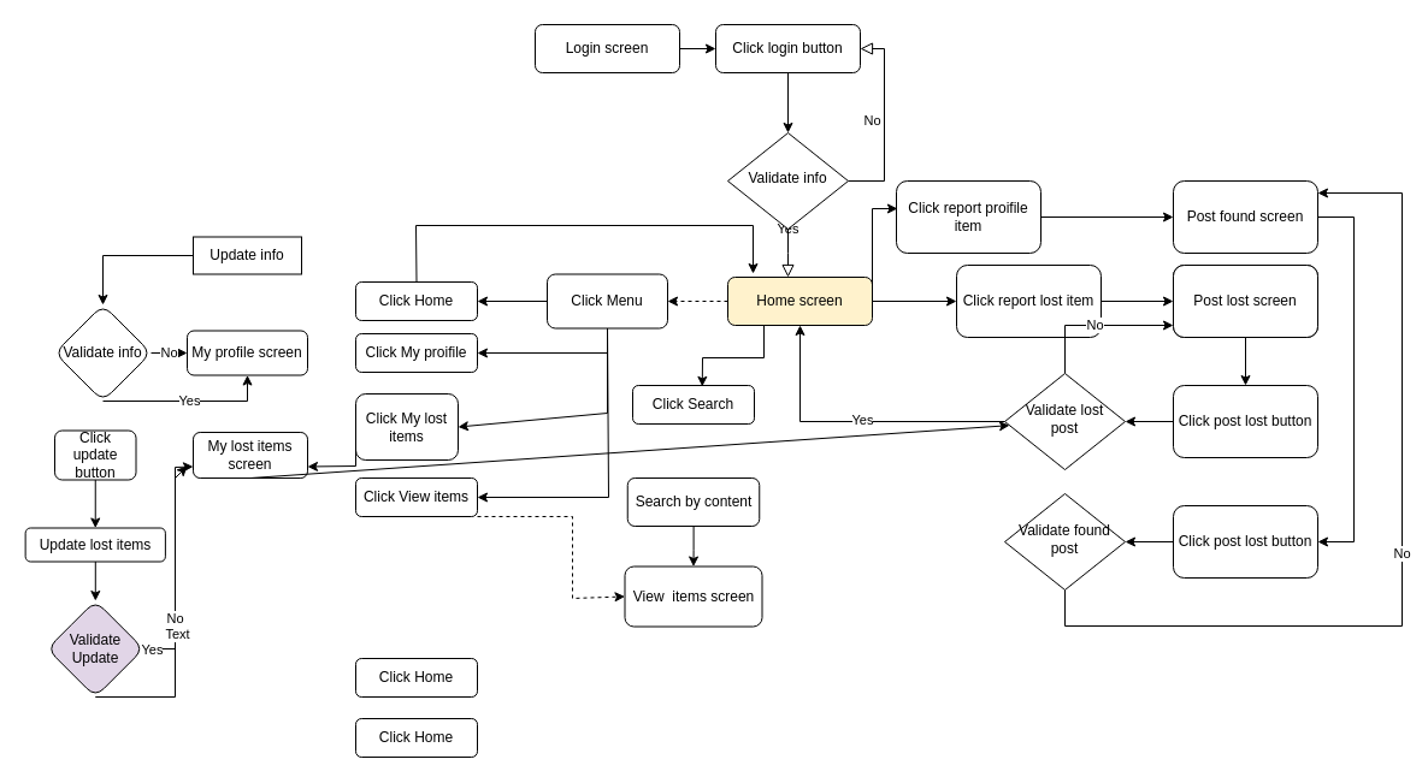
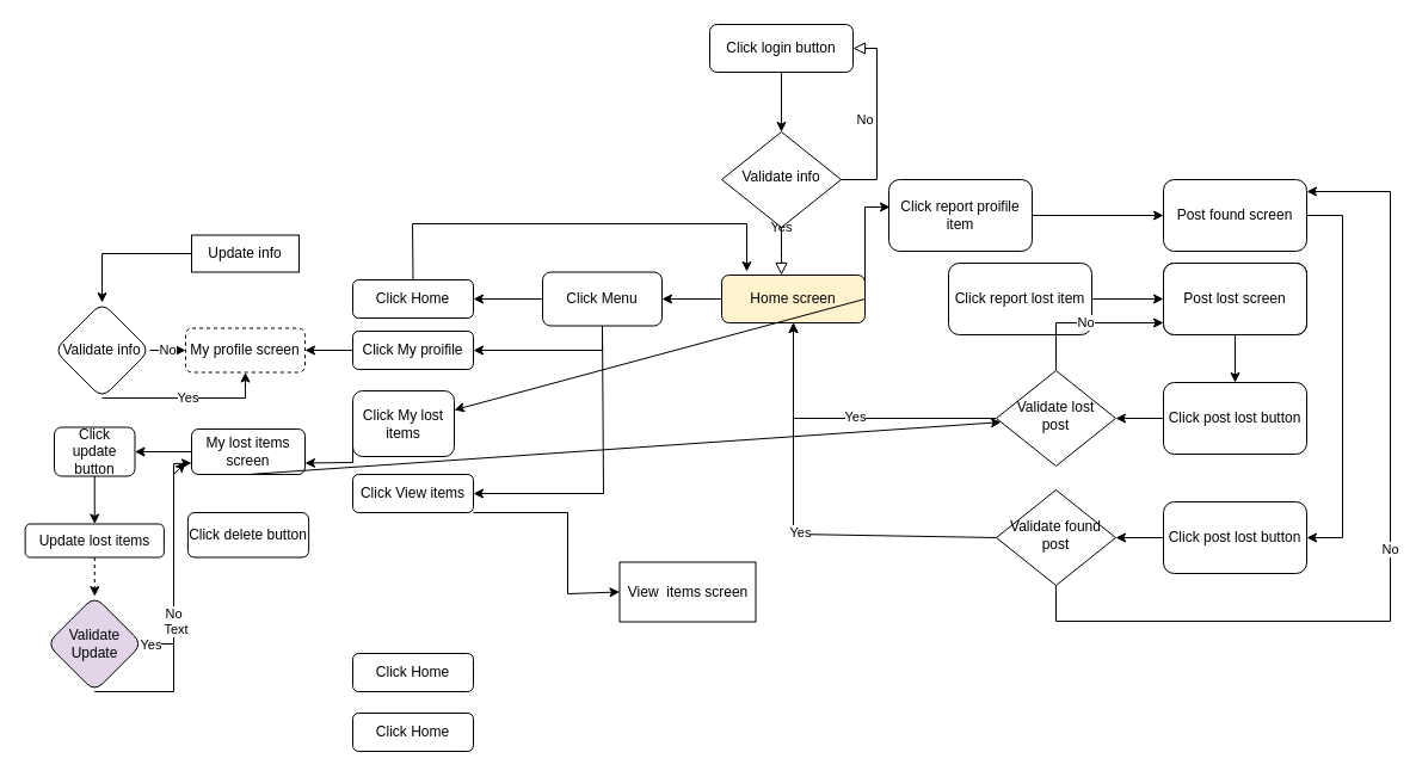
- <mxCell id="11" value="Login screen" style="rounded=1;whiteSpace=wrap;html=1;fontSize=12;glass=0;strokeWidth=1;shadow=0;" vertex="1" parent="1"><mxGeometry x="444" y="20" width="120" height="40" as="geometry" /></mxCell>
- <mxCell id="12" value="" style="endArrow=classic;html=1;rounded=0;exitX=1;exitY=0.5;exitDx=0;exitDy=0;" edge="1" parent="1" source="11" target="2"><mxGeometry width="50" height="50" relative="1" as="geometry"><mxPoint x="824" y="250" as="sourcePoint" /><mxPoint x="874" y="200" as="targetPoint" /></mxGeometry></mxCell>
- <mxCell id="6" value="" style="edgeStyle=orthogonalEdgeStyle;rounded=0;orthogonalLoop=1;jettySize=auto;html=1;dashed=1;" edge="1" parent="1" source="7" target="23"><mxGeometry relative="1" as="geometry" /></mxCell>
+ <mxCell id="6" value="" style="edgeStyle=orthogonalEdgeStyle;rounded=0;orthogonalLoop=1;jettySize=auto;html=1;" edge="1" parent="1" source="7" target="23"><mxGeometry relative="1" as="geometry" /></mxCell>
- <mxCell id="9" value="" style="endArrow=classic;html=1;rounded=0;exitX=1;exitY=0.5;exitDx=0;exitDy=0;" edge="1" parent="1" source="7" target="8"><mxGeometry width="50" height="50" relative="1" as="geometry"><mxPoint x="824" y="370" as="sourcePoint" /><mxPoint x="874" y="320" as="targetPoint" /></mxGeometry></mxCell>
+ <mxCell id="9" value="" style="endArrow=classic;html=1;rounded=0;exitX=1;exitY=0.5;exitDx=0;exitDy=0;" edge="1" parent="1" source="7" target="44"><mxGeometry width="50" height="50" relative="1" as="geometry"><mxPoint x="824" y="370" as="sourcePoint" /><mxPoint x="874" y="320" as="targetPoint" /></mxGeometry></mxCell>
- <mxCell id="36" value="My profile screen" style="rounded=1;whiteSpace=wrap;html=1;" vertex="1" parent="1"><mxGeometry x="155" y="274.5" width="100" height="37" as="geometry" /></mxCell>
+ <mxCell id="36" value="My profile screen" style="rounded=1;whiteSpace=wrap;html=1;dashed=1;" vertex="1" parent="1"><mxGeometry x="155" y="274.5" width="100" height="37" as="geometry" /></mxCell>
+ <mxCell id="37" value="" style="edgeStyle=orthogonalEdgeStyle;rounded=0;orthogonalLoop=1;jettySize=auto;html=1;" edge="1" parent="1" source="38" target="36"><mxGeometry relative="1" as="geometry" /></mxCell>
- <mxCell id="59" value="" style="endArrow=classic;html=1;rounded=0;entryX=0.572;entryY=0.026;entryDx=0;entryDy=0;entryPerimeter=0;exitX=0.25;exitY=1;exitDx=0;exitDy=0;" edge="1" parent="1" source="7" target="40"><mxGeometry width="50" height="50" relative="1" as="geometry"><mxPoint x="575" y="337" as="sourcePoint" /><mxPoint x="625" y="287" as="targetPoint" /><Array as="points"><mxPoint x="634" y="297" /><mxPoint x="583" y="297" /></Array></mxGeometry></mxCell>
- <mxCell id="40" value="Click Search" style="whiteSpace=wrap;html=1;rounded=1;" vertex="1" parent="1"><mxGeometry x="525" y="320" width="101" height="32" as="geometry" /></mxCell>
- <mxCell id="53" value="" style="endArrow=classic;html=1;rounded=0;exitX=0.5;exitY=1;exitDx=0;exitDy=0;entryX=1;entryY=0.5;entryDx=0;entryDy=0;" edge="1" parent="1" source="23" target="44"><mxGeometry width="50" height="50" relative="1" as="geometry"><mxPoint x="514" y="282.5" as="sourcePoint" /><mxPoint x="406" y="303" as="targetPoint" /><Array as="points"><mxPoint x="504" y="343" /></Array></mxGeometry></mxCell>
+ <mxCell id="54" value="" style="edgeStyle=orthogonalEdgeStyle;rounded=0;orthogonalLoop=1;jettySize=auto;html=1;" edge="1" parent="1" source="55" target="66"><mxGeometry relative="1" as="geometry" /></mxCell>
- <mxCell id="61" value="Search by content" style="whiteSpace=wrap;html=1;rounded=1;" vertex="1" parent="1"><mxGeometry x="520.75" y="397" width="109.5" height="40" as="geometry" /></mxCell>
- <mxCell id="64" value="" style="endArrow=classic;html=1;rounded=0;exitX=1;exitY=1;exitDx=0;exitDy=0;entryX=0;entryY=0.5;entryDx=0;entryDy=0;dashed=1;" edge="1" parent="1" source="41" target="62"><mxGeometry width="50" height="50" relative="1" as="geometry"><mxPoint x="575" y="347" as="sourcePoint" /><mxPoint x="625" y="297" as="targetPoint" /><Array as="points"><mxPoint x="475" y="429" /><mxPoint x="475" y="497" /></Array></mxGeometry></mxCell>
+ <mxCell id="64" value="" style="endArrow=classic;html=1;rounded=0;exitX=1;exitY=1;exitDx=0;exitDy=0;entryX=0;entryY=0.5;entryDx=0;entryDy=0;" edge="1" parent="1" source="41" target="62"><mxGeometry width="50" height="50" relative="1" as="geometry"><mxPoint x="575" y="347" as="sourcePoint" /><mxPoint x="625" y="297" as="targetPoint" /><Array as="points"><mxPoint x="475" y="429" /><mxPoint x="475" y="497" /></Array></mxGeometry></mxCell>
+ <mxCell id="57" value="Click delete button" style="whiteSpace=wrap;html=1;rounded=1;" vertex="1" parent="1"><mxGeometry x="156.88" y="429" width="101.25" height="37.5" as="geometry" /></mxCell>
+ <mxCell id="34" value="" style="endArrow=classic;html=1;rounded=0;entryX=0.5;entryY=1;entryDx=0;entryDy=0;exitX=0;exitY=0.5;exitDx=0;exitDy=0;" edge="1" parent="1" source="32" target="7"><mxGeometry width="50" height="50" relative="1" as="geometry"><mxPoint x="844" y="360" as="sourcePoint" /><mxPoint x="674" y="280" as="targetPoint" /><Array as="points"><mxPoint x="664" y="447" /></Array></mxGeometry></mxCell>
+ <mxCell id="35" value="Yes" style="edgeLabel;html=1;align=center;verticalAlign=middle;resizable=0;points=[];" vertex="1" connectable="0" parent="34"><mxGeometry x="-0.048" y="-2" relative="1" as="geometry"><mxPoint as="offset" /></mxGeometry></mxCell>
- <mxCell id="60" value="" style="edgeStyle=orthogonalEdgeStyle;rounded=0;orthogonalLoop=1;jettySize=auto;html=1;" edge="1" parent="1" source="61" target="62"><mxGeometry relative="1" as="geometry" /></mxCell>
- <mxCell id="67" value="" style="edgeStyle=orthogonalEdgeStyle;rounded=0;orthogonalLoop=1;jettySize=auto;html=1;" edge="1" parent="1" source="68" target="69"><mxGeometry relative="1" as="geometry" /></mxCell>
+ <mxCell id="67" value="" style="edgeStyle=orthogonalEdgeStyle;rounded=0;orthogonalLoop=1;jettySize=auto;html=1;dashed=1;" edge="1" parent="1" source="68" target="69"><mxGeometry relative="1" as="geometry" /></mxCell>
- <mxCell id="62" value="View&amp;nbsp; items screen" style="rounded=1;whiteSpace=wrap;html=1;" vertex="1" parent="1"><mxGeometry x="518.5" y="470.5" width="114" height="50" as="geometry" /></mxCell>
+ <mxCell id="62" value="View&amp;nbsp; items screen" style="whiteSpace=wrap;html=1;rounded=0;" vertex="1" parent="1"><mxGeometry x="518.5" y="470.5" width="114" height="50" as="geometry" /></mxCell>
